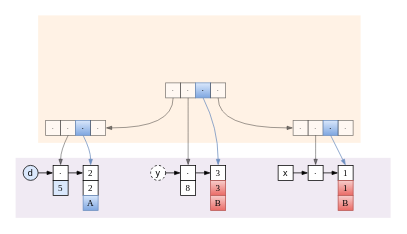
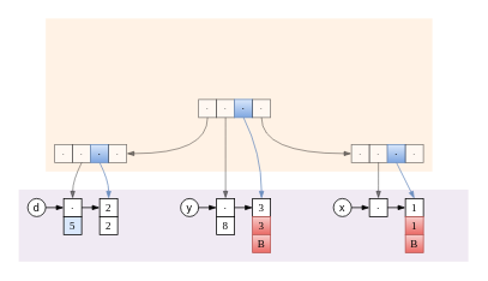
- <mxCell id="7" value="d" style="ellipse;whiteSpace=wrap;html=1;aspect=fixed;fillColor=#dae8fc;" parent="1" vertex="1"><mxGeometry x="30" y="220" width="20" height="20" as="geometry" /></mxCell>
+ <mxCell id="7" value="d" style="ellipse;whiteSpace=wrap;html=1;aspect=fixed;" parent="1" vertex="1"><mxGeometry x="30" y="220" width="20" height="20" as="geometry" /></mxCell>
- <mxCell id="22" value="y" style="ellipse;whiteSpace=wrap;html=1;aspect=fixed;dashed=1;" parent="1" vertex="1"><mxGeometry x="200" y="220" width="20" height="20" as="geometry" /></mxCell>
+ <mxCell id="22" value="y" style="ellipse;whiteSpace=wrap;html=1;aspect=fixed;" parent="1" vertex="1"><mxGeometry x="200" y="220" width="20" height="20" as="geometry" /></mxCell>
- <mxCell id="27" value="x" style="whiteSpace=wrap;html=1;aspect=fixed;rounded=0;" parent="1" vertex="1"><mxGeometry x="370" y="220" width="20" height="20" as="geometry" /></mxCell>
+ <mxCell id="27" value="x" style="ellipse;whiteSpace=wrap;html=1;aspect=fixed;" parent="1" vertex="1"><mxGeometry x="370" y="220" width="20" height="20" as="geometry" /></mxCell>
- <mxCell id="6" value="A" style="rounded=0;whiteSpace=wrap;html=1;fontFamily=Verdana;fillColor=#dae8fc;gradientColor=#7ea6e0;strokeColor=#6c8ebf;" parent="1" vertex="1"><mxGeometry x="110" y="260" width="20" height="20" as="geometry" /></mxCell>
